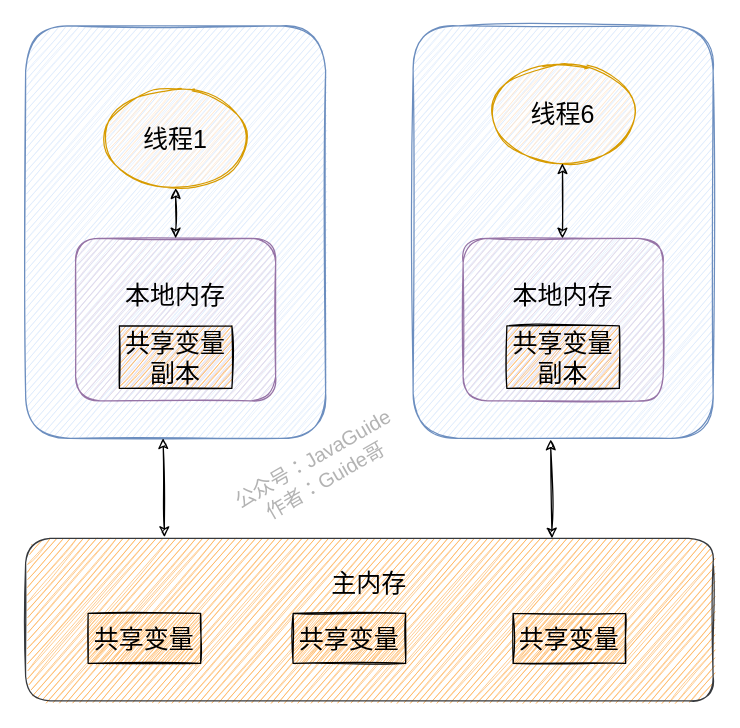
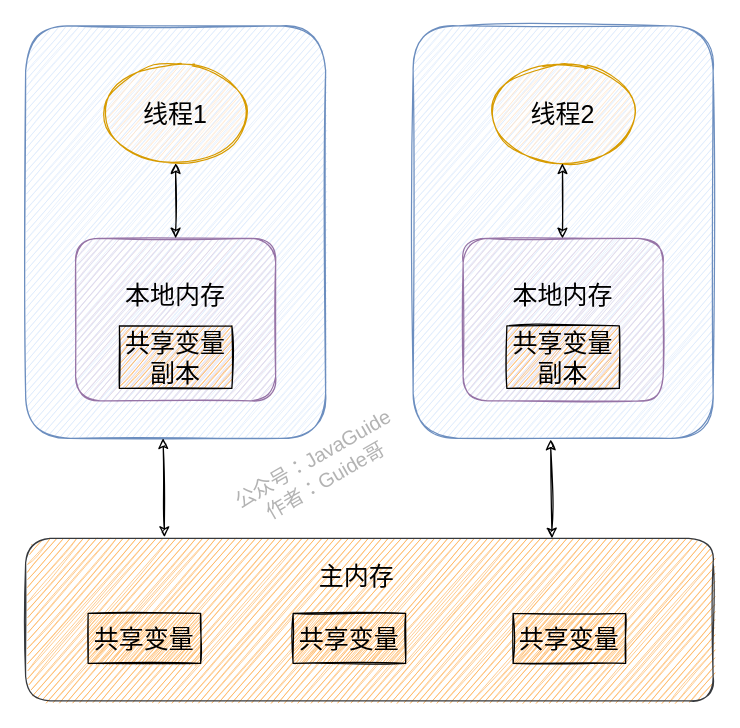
- <mxCell id="9" value="线程6" style="ellipse;whiteSpace=wrap;html=1;fontSize=20;fillColor=#ffe6cc;strokeColor=#d79b00;sketch=1;" vertex="1" parent="1"><mxGeometry x="390" y="50" width="120" height="80" as="geometry" /></mxCell>
+ <mxCell id="9" value="线程2" style="ellipse;whiteSpace=wrap;html=1;fontSize=20;fillColor=#ffe6cc;strokeColor=#d79b00;sketch=1;" vertex="1" parent="1"><mxGeometry x="390" y="50" width="120" height="80" as="geometry" /></mxCell>
- <mxCell id="8" value="线程1" style="ellipse;whiteSpace=wrap;html=1;fontSize=20;fillColor=#ffe6cc;strokeColor=#d79b00;sketch=1;" vertex="1" parent="1"><mxGeometry x="80" y="70" width="120" height="80" as="geometry" /></mxCell>
+ <mxCell id="8" value="线程1" style="ellipse;whiteSpace=wrap;html=1;fontSize=20;fillColor=#ffe6cc;strokeColor=#d79b00;sketch=1;" vertex="1" parent="1"><mxGeometry x="80" y="50" width="120" height="80" as="geometry" /></mxCell>
- <mxCell id="13" value="主内存" style="text;html=1;strokeColor=none;fillColor=none;align=center;verticalAlign=middle;whiteSpace=wrap;rounded=0;fontSize=20;sketch=1;" vertex="1" parent="1"><mxGeometry x="245" y="450" width="100" height="30" as="geometry" /></mxCell>
+ <mxCell id="13" value="主内存" style="text;html=1;strokeColor=none;fillColor=none;align=center;verticalAlign=middle;whiteSpace=wrap;rounded=0;fontSize=20;sketch=1;" vertex="1" parent="1"><mxGeometry x="235" y="445" width="100" height="30" as="geometry" /></mxCell>
